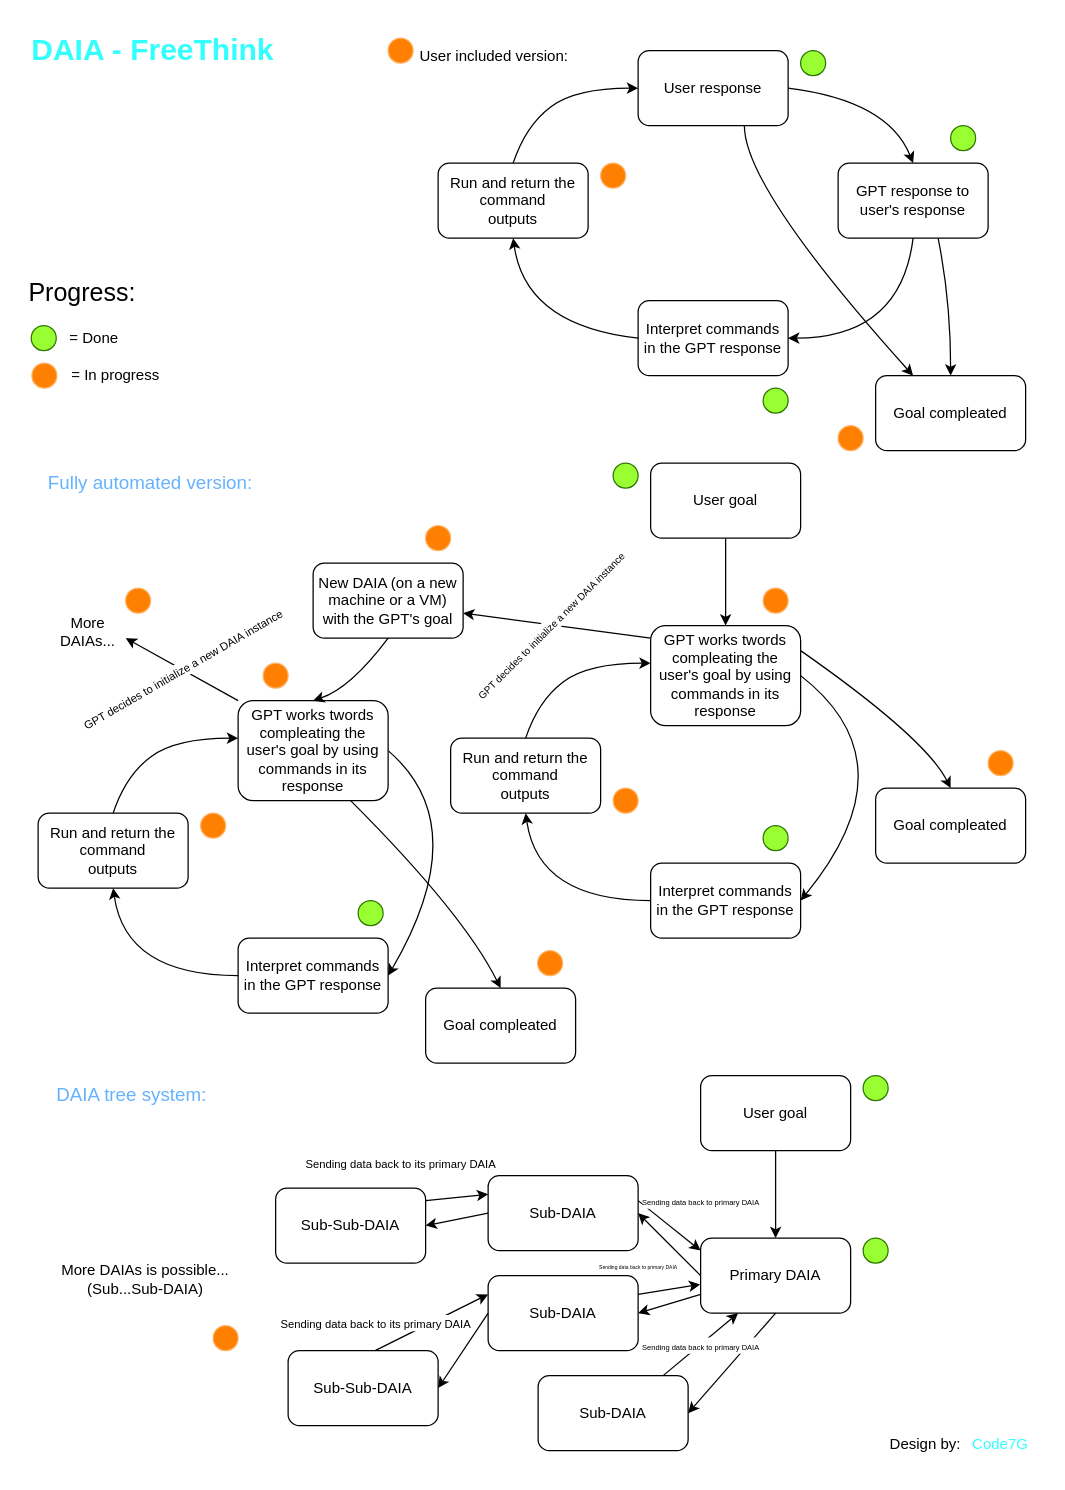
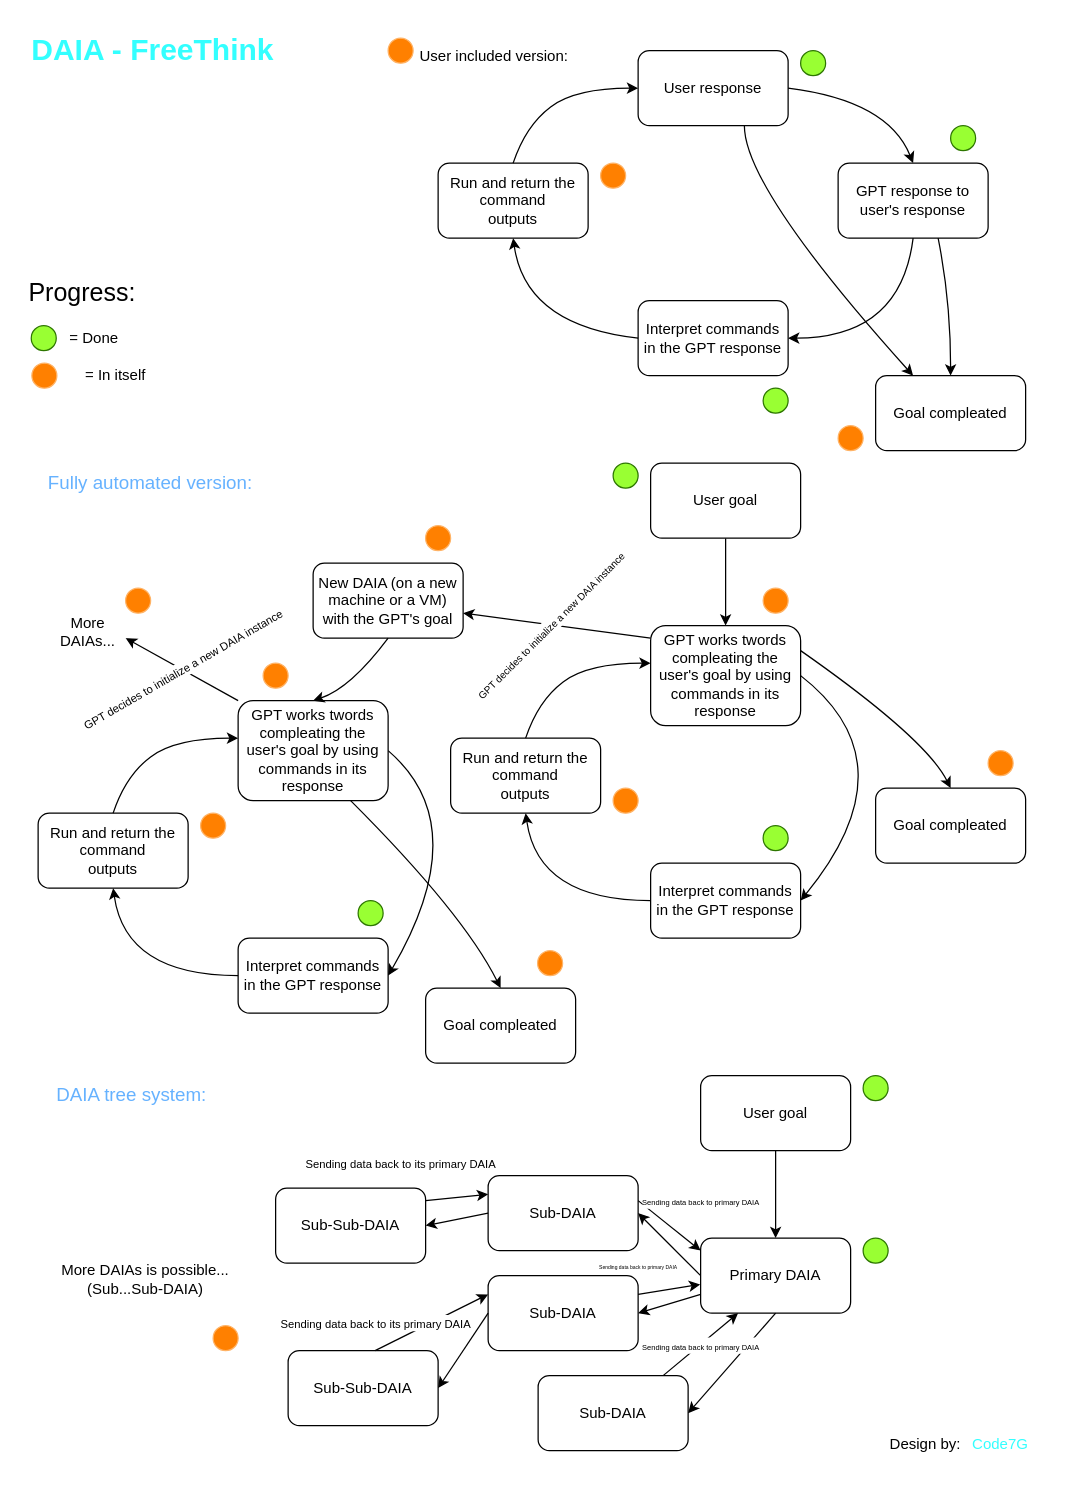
- <mxCell id="71" value="&amp;nbsp;= In progress" style="text;html=1;strokeColor=none;fillColor=none;align=center;verticalAlign=middle;whiteSpace=wrap;rounded=0;" vertex="1" parent="1"><mxGeometry x="49.5" y="285" width="80.5" height="30" as="geometry" /></mxCell>
+ <mxCell id="71" value="&amp;nbsp;= In itself" style="text;html=1;strokeColor=none;fillColor=none;align=center;verticalAlign=middle;whiteSpace=wrap;rounded=0;" vertex="1" parent="1"><mxGeometry x="49.5" y="285" width="80.5" height="30" as="geometry" /></mxCell>
